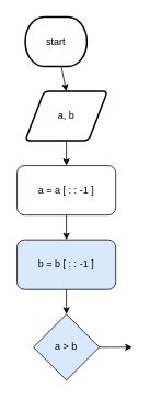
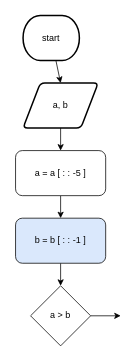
- <mxCell id="7" value="a = a [ : : -1 ]" style="rounded=1;whiteSpace=wrap;html=1;" parent="1" vertex="1"><mxGeometry x="20" y="200" width="120" height="60" as="geometry" /></mxCell>
+ <mxCell id="7" value="a = a [ : : -5 ]" style="rounded=1;whiteSpace=wrap;html=1;" parent="1" vertex="1"><mxGeometry x="20" y="200" width="120" height="60" as="geometry" /></mxCell>
- <mxCell id="11" value="a &amp;gt; b" style="rhombus;whiteSpace=wrap;html=1;fillColor=#dae8fc;" vertex="1" parent="1"><mxGeometry x="40" y="380" width="80" height="80" as="geometry" /></mxCell>
+ <mxCell id="11" value="a &amp;gt; b" style="rhombus;whiteSpace=wrap;html=1;" vertex="1" parent="1"><mxGeometry x="40" y="380" width="80" height="80" as="geometry" /></mxCell>
